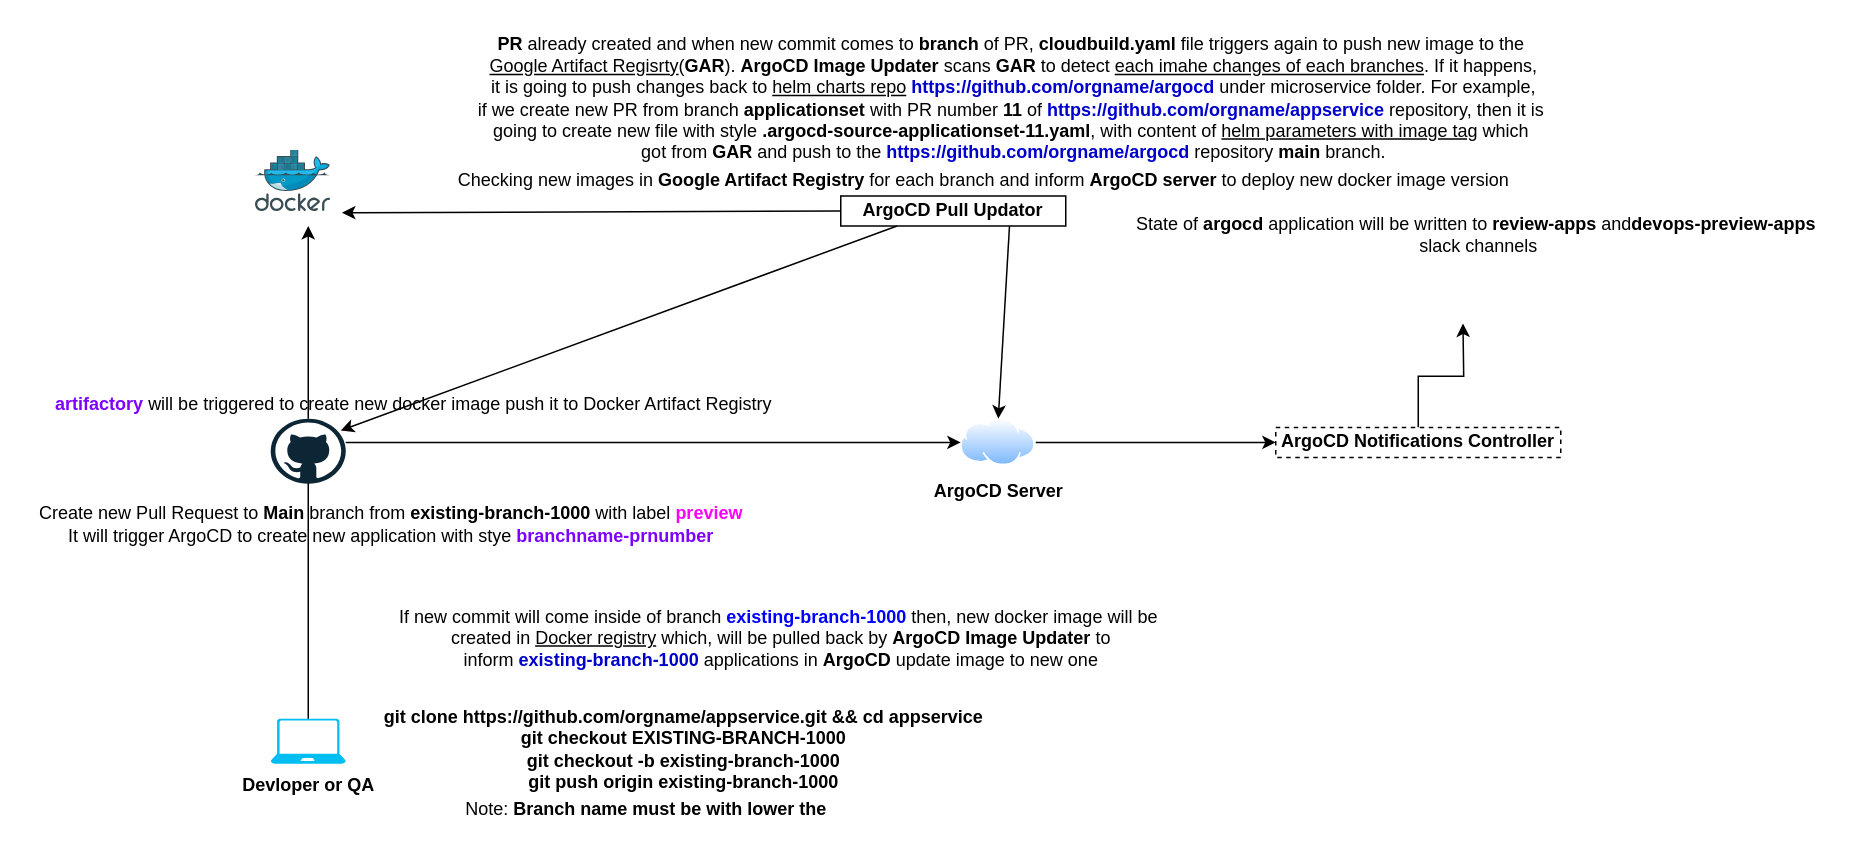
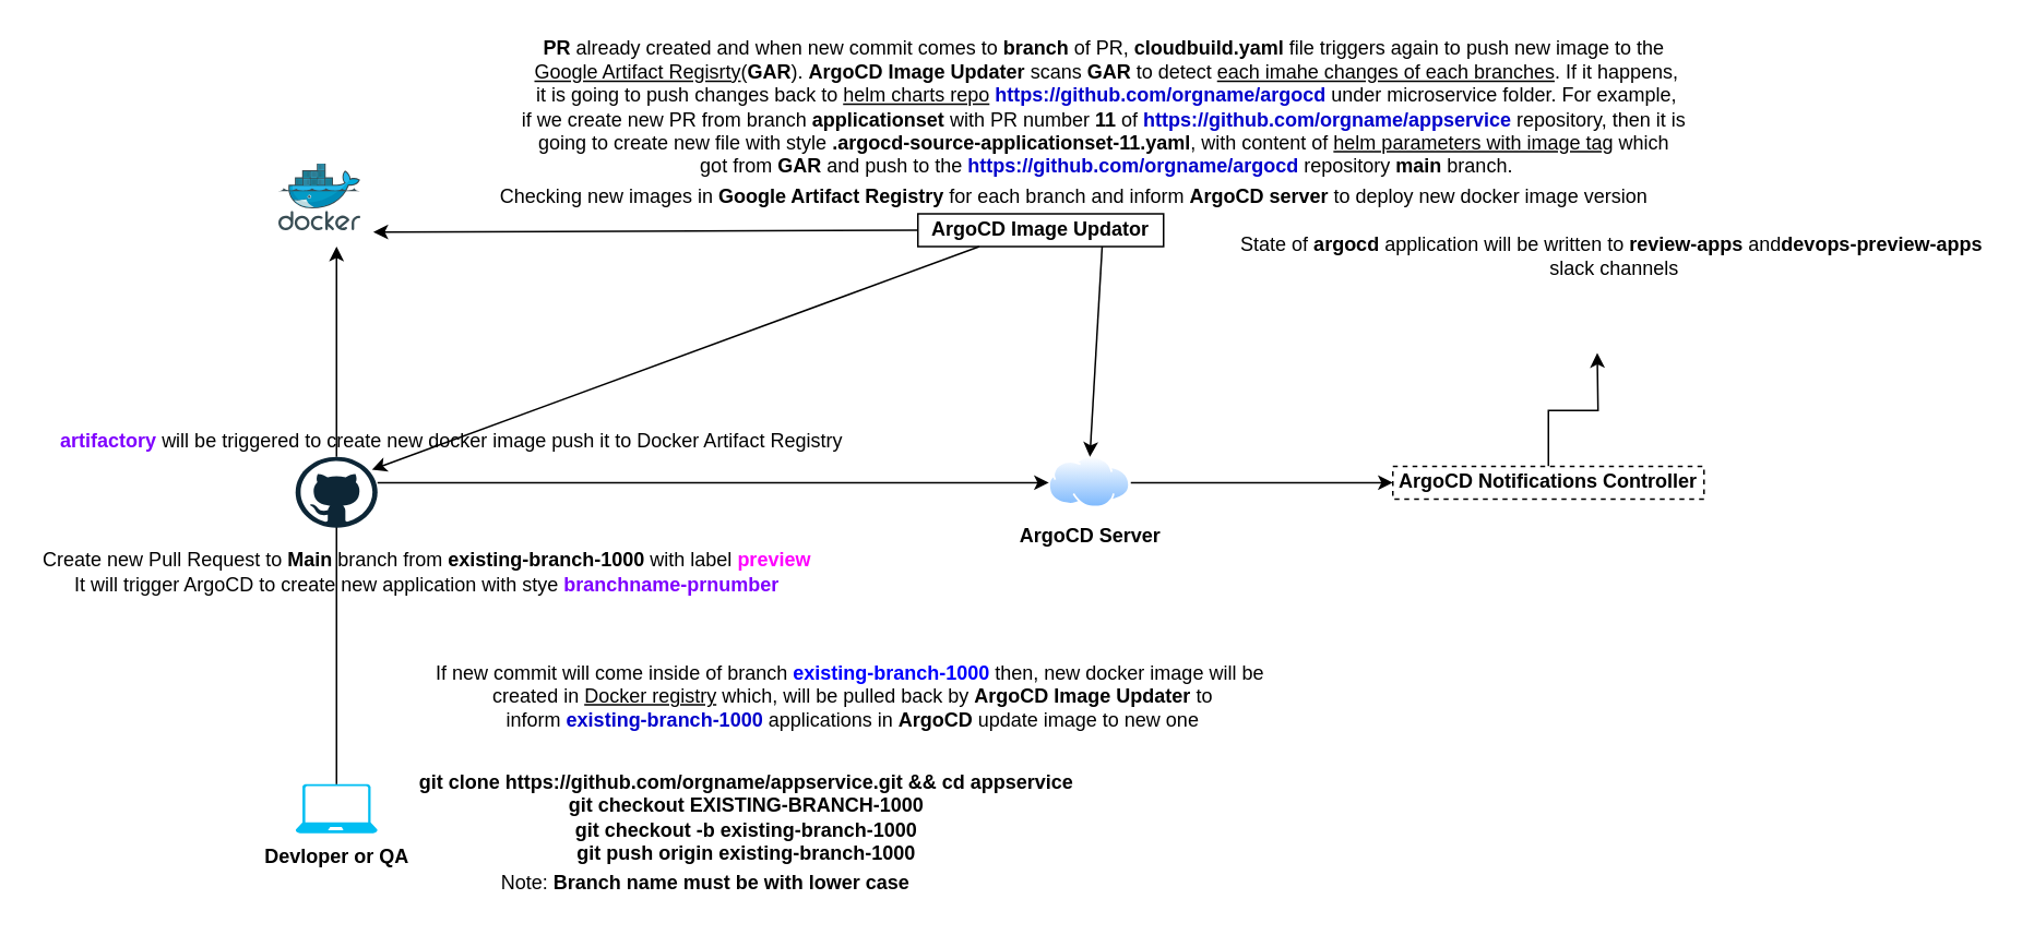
- <mxCell id="12" value="&lt;b style=&quot;&quot;&gt;ArgoCD Pull Updator&lt;/b&gt;" style="rounded=0;whiteSpace=wrap;html=1;fontColor=#000000;" vertex="1" parent="1"><mxGeometry x="560" y="130" width="150" height="20" as="geometry" /></mxCell>
+ <mxCell id="12" value="&lt;b style=&quot;&quot;&gt;ArgoCD Image Updator&lt;/b&gt;" style="rounded=0;whiteSpace=wrap;html=1;fontColor=#000000;" vertex="1" parent="1"><mxGeometry x="560" y="130" width="150" height="20" as="geometry" /></mxCell>
- <mxCell id="6" value="Note: &lt;b&gt;Branch name must be with lower the&lt;/b&gt;" style="text;html=1;resizable=0;autosize=1;align=center;verticalAlign=middle;points=[];fillColor=none;strokeColor=none;rounded=0;" vertex="1" parent="1"><mxGeometry x="295" y="528.5" width="270" height="20" as="geometry" /></mxCell>
+ <mxCell id="6" value="Note: &lt;b&gt;Branch name must be with lower case&lt;/b&gt;" style="text;html=1;resizable=0;autosize=1;align=center;verticalAlign=middle;points=[];fillColor=none;strokeColor=none;rounded=0;" vertex="1" parent="1"><mxGeometry x="295" y="528.5" width="270" height="20" as="geometry" /></mxCell>
